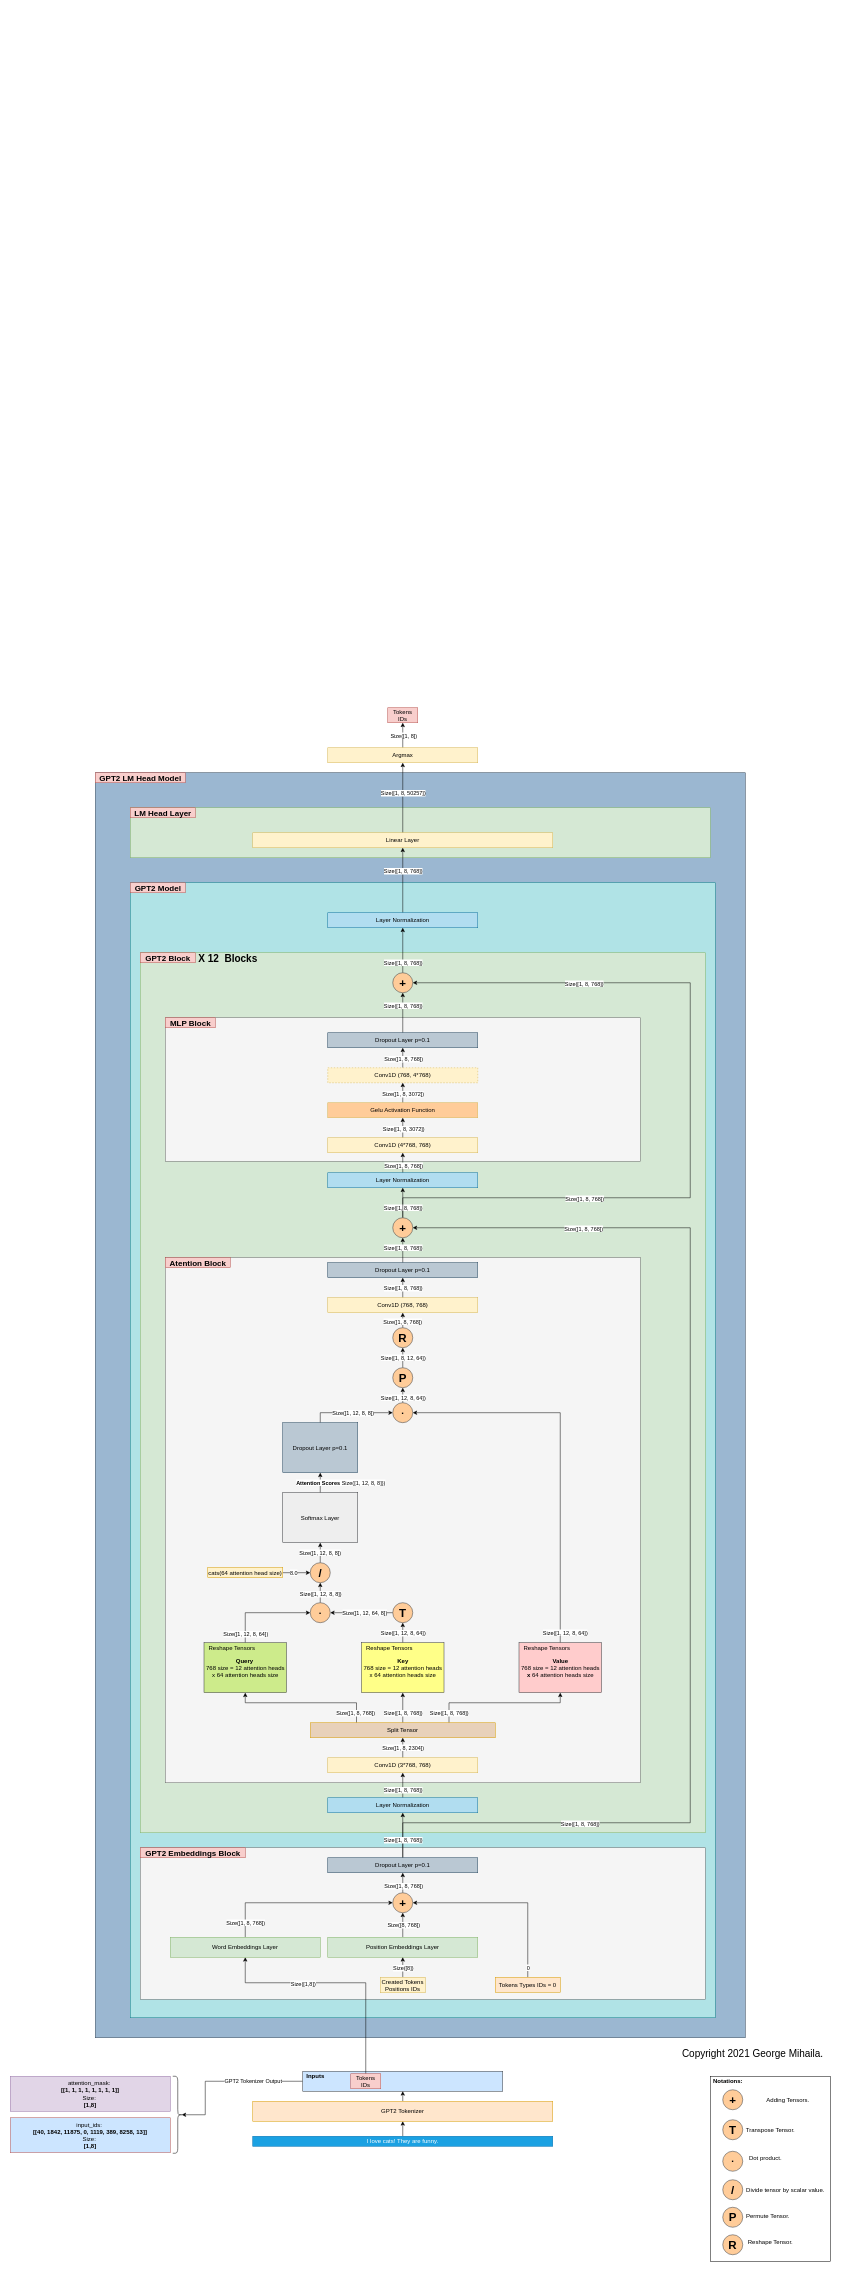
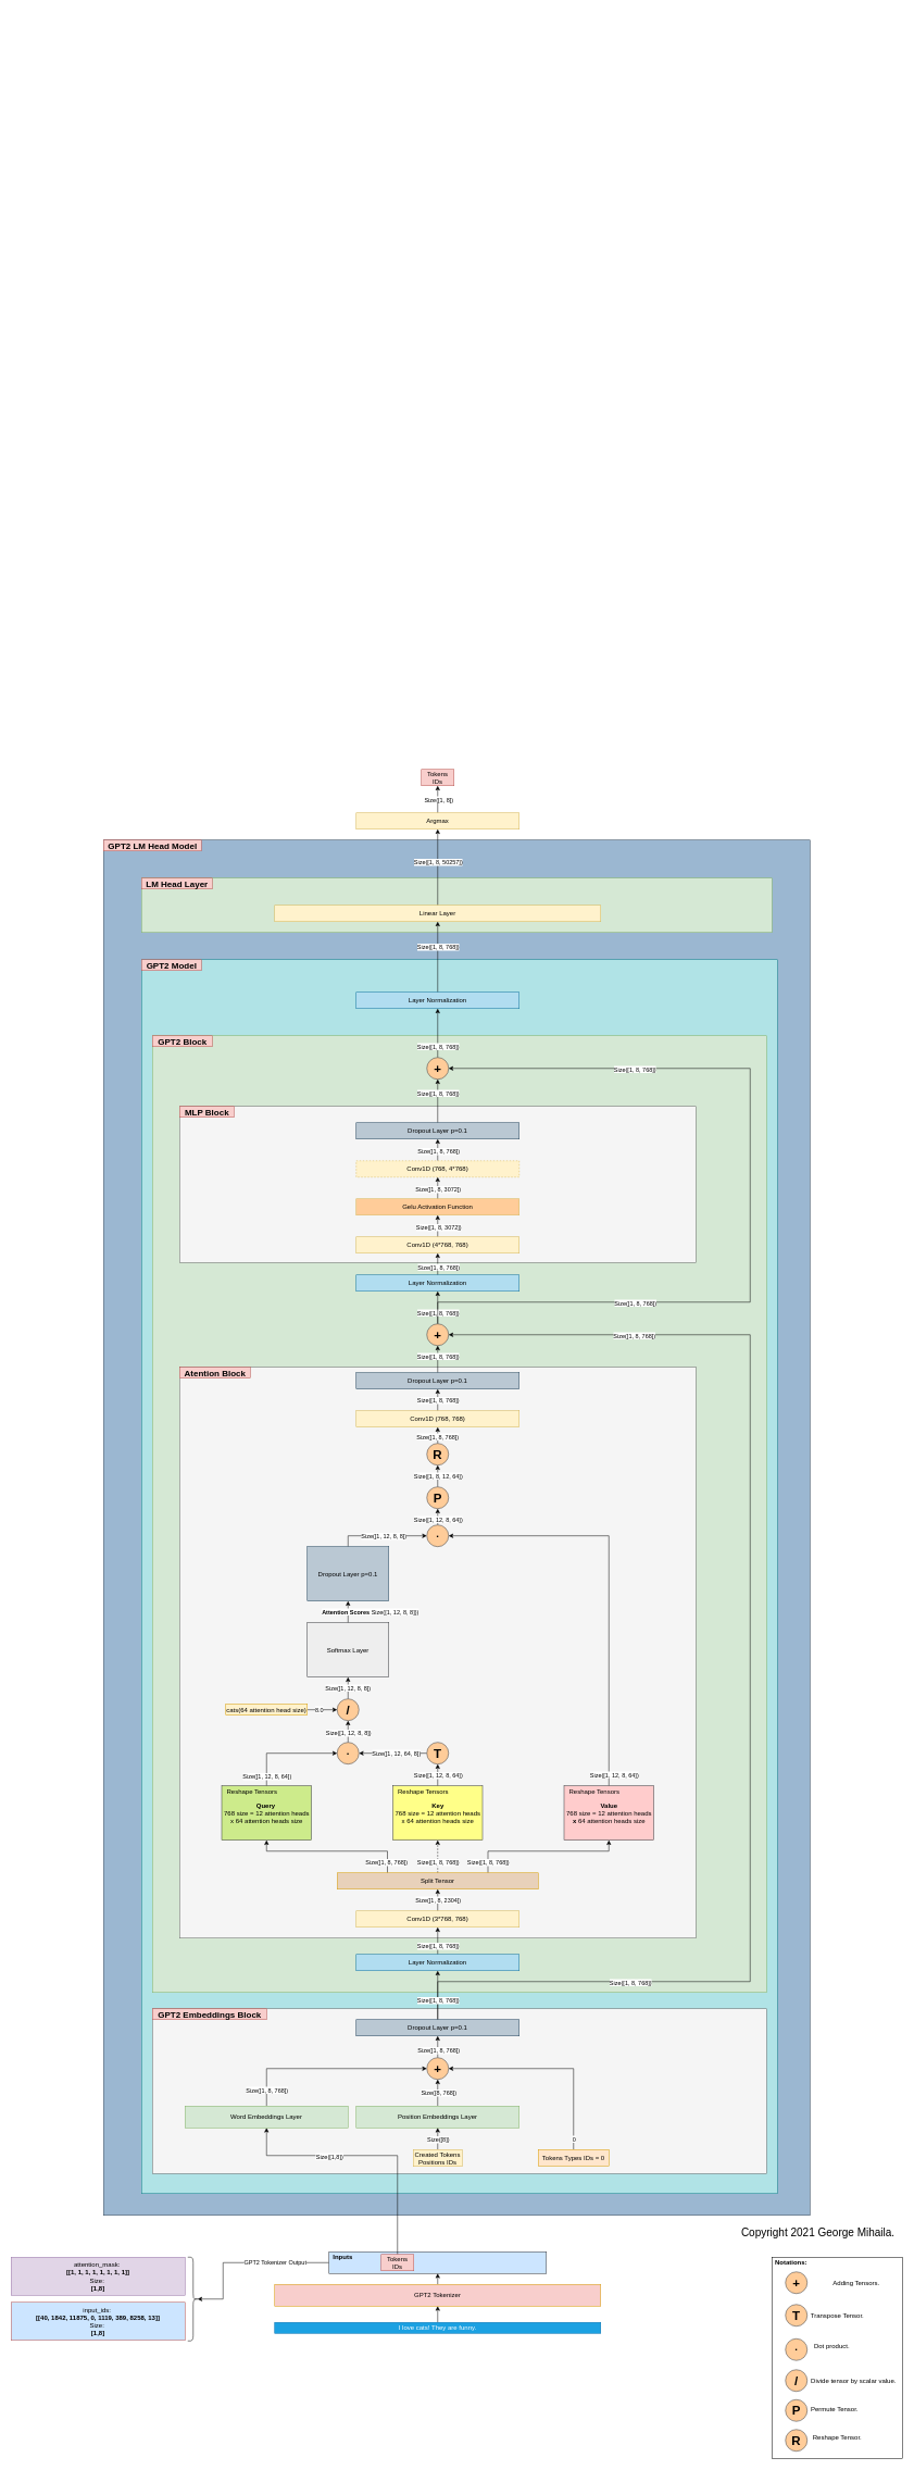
- <mxCell id="78" value="&lt;b&gt;&lt;font style=&quot;font-size: 20px&quot;&gt;X 12&amp;nbsp; Blocks&lt;/font&gt;&lt;/b&gt;" style="text;html=1;align=center;verticalAlign=middle;resizable=0;points=[];autosize=1;fontColor=#000000;" parent="1" vertex="1"><mxGeometry x="390" y="1905" width="130" height="20" as="geometry" /></mxCell>
- <mxCell id="123" style="edgeStyle=orthogonalEdgeStyle;rounded=0;orthogonalLoop=1;jettySize=auto;html=1;exitX=0.5;exitY=0;exitDx=0;exitDy=0;entryX=0.5;entryY=1;entryDx=0;entryDy=0;" parent="1" source="127" target="52" edge="1"><mxGeometry relative="1" as="geometry" /></mxCell>
+ <mxCell id="123" style="edgeStyle=orthogonalEdgeStyle;rounded=0;orthogonalLoop=1;jettySize=auto;html=1;exitX=0.5;exitY=0;exitDx=0;exitDy=0;entryX=0.5;entryY=1;entryDx=0;entryDy=0;dashed=1;" parent="1" source="127" target="52" edge="1"><mxGeometry relative="1" as="geometry" /></mxCell>
- <mxCell id="16" value="GPT2 Tokenizer" style="rounded=0;whiteSpace=wrap;html=1;fillColor=#ffe6cc;strokeColor=#d79b00;" parent="1" vertex="1"><mxGeometry x="505" y="4202" width="600" height="40" as="geometry" /></mxCell>
+ <mxCell id="16" value="GPT2 Tokenizer" style="rounded=0;whiteSpace=wrap;html=1;fillColor=#f8cecc;strokeColor=#d79b00;" parent="1" vertex="1"><mxGeometry x="505" y="4202" width="600" height="40" as="geometry" /></mxCell>
